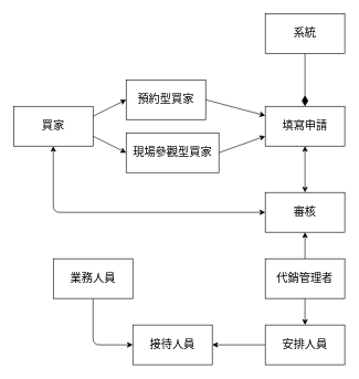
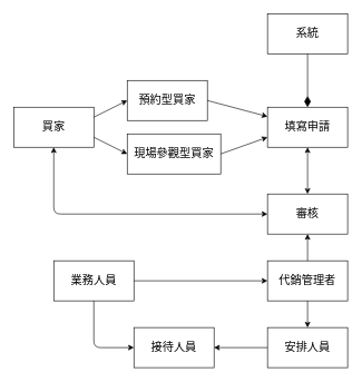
+ <mxCell id="19" style="edgeStyle=none;html=1;exitX=1;exitY=0.5;exitDx=0;exitDy=0;entryX=0;entryY=0.5;entryDx=0;entryDy=0;strokeWidth=1;fontSize=17;endArrow=classic;endFill=1;endSize=6;" edge="1" parent="1" source="21" target="17"><mxGeometry relative="1" as="geometry" /></mxCell>
